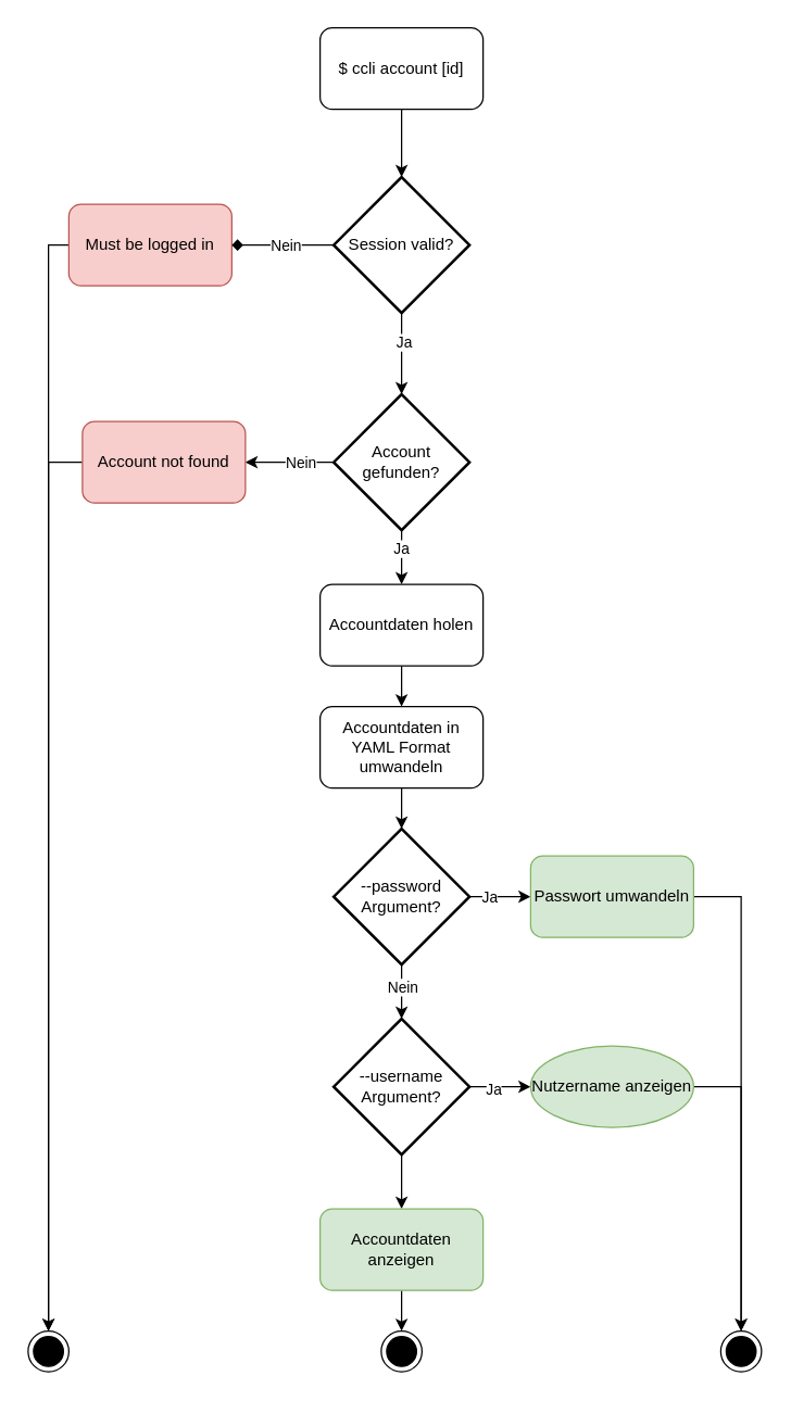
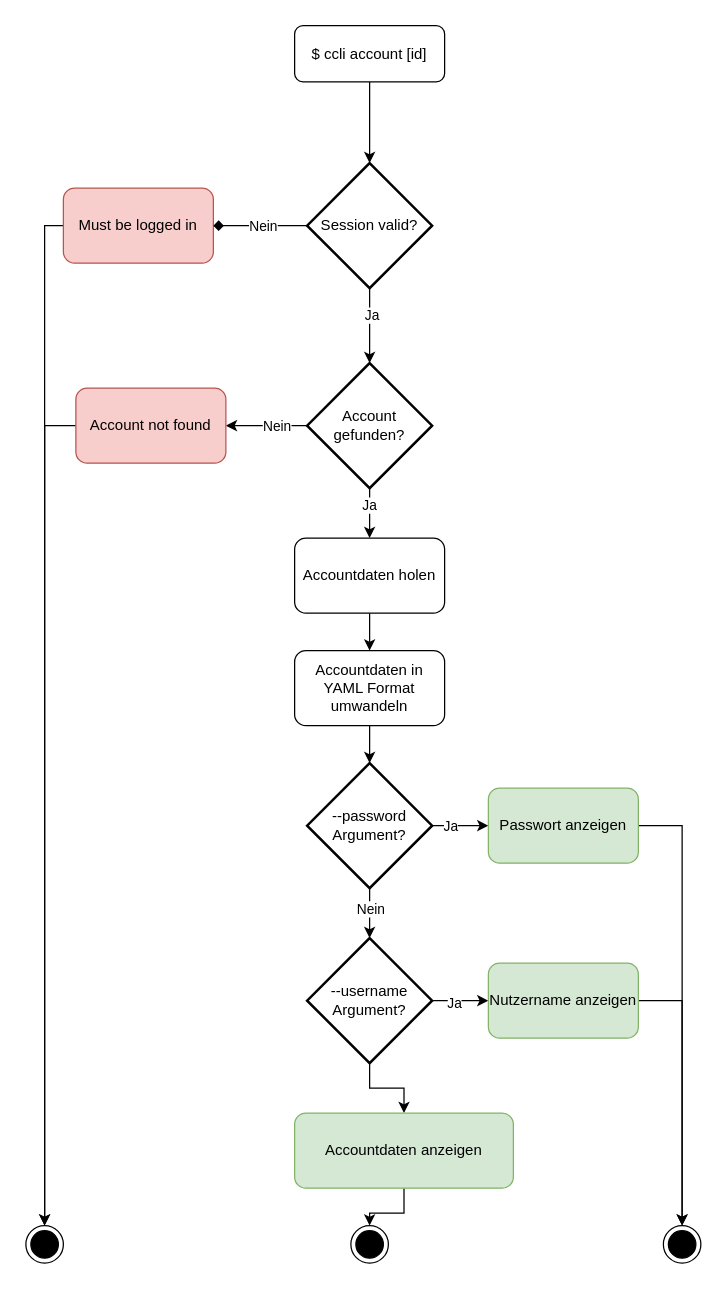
- <mxCell id="2" value="$ ccli account [id]" style="rounded=1;whiteSpace=wrap;html=1;" parent="1" vertex="1"><mxGeometry x="235" y="20" width="120" height="60" as="geometry" /></mxCell>
+ <mxCell id="2" value="$ ccli account [id]" style="rounded=1;whiteSpace=wrap;html=1;" parent="1" vertex="1"><mxGeometry x="235" y="20" width="120" height="45" as="geometry" /></mxCell>
- <mxCell id="30" value="Passwort umwandeln" style="rounded=1;whiteSpace=wrap;html=1;fillColor=#d5e8d4;strokeColor=#82b366;" parent="1" vertex="1"><mxGeometry x="390" y="630" width="120" height="60" as="geometry" /></mxCell>
+ <mxCell id="30" value="Passwort anzeigen" style="rounded=1;whiteSpace=wrap;html=1;fillColor=#d5e8d4;strokeColor=#82b366;" parent="1" vertex="1"><mxGeometry x="390" y="630" width="120" height="60" as="geometry" /></mxCell>
- <mxCell id="36" value="Nutzername anzeigen" style="ellipse;whiteSpace=wrap;html=1;fillColor=#d5e8d4;strokeColor=#82b366;" parent="1" vertex="1"><mxGeometry x="390" y="770" width="120" height="60" as="geometry" /></mxCell>
+ <mxCell id="36" value="Nutzername anzeigen" style="rounded=1;whiteSpace=wrap;html=1;fillColor=#d5e8d4;strokeColor=#82b366;" parent="1" vertex="1"><mxGeometry x="390" y="770" width="120" height="60" as="geometry" /></mxCell>
- <mxCell id="38" value="Accountdaten anzeigen" style="rounded=1;whiteSpace=wrap;html=1;fillColor=#d5e8d4;strokeColor=#82b366;" parent="1" vertex="1"><mxGeometry x="235" y="890" width="120" height="60" as="geometry" /></mxCell>
+ <mxCell id="38" value="Accountdaten anzeigen" style="rounded=1;whiteSpace=wrap;html=1;fillColor=#d5e8d4;strokeColor=#82b366;" parent="1" vertex="1"><mxGeometry x="235" y="890" width="175" height="60" as="geometry" /></mxCell>
